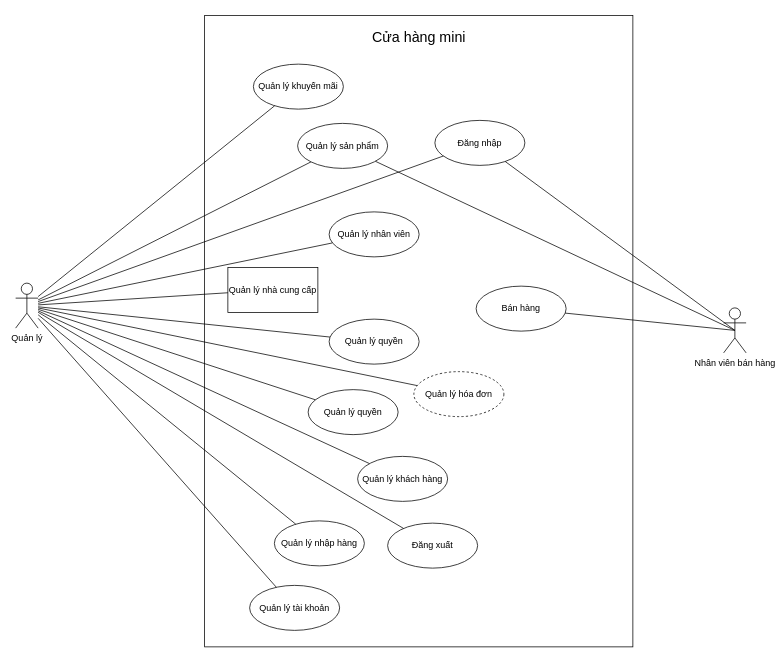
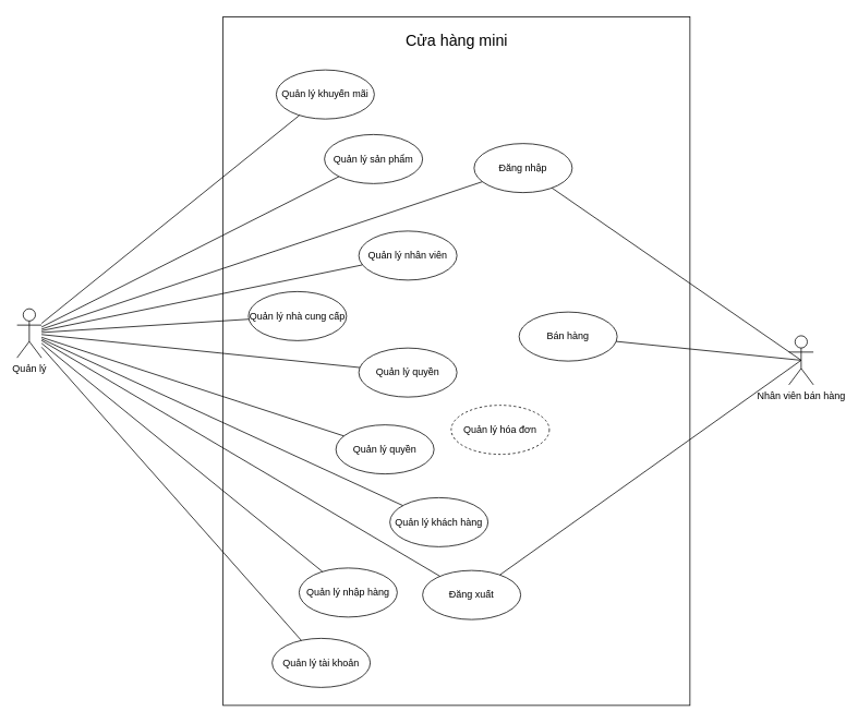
- <mxCell id="5" value="Đăng nhập" style="ellipse;whiteSpace=wrap;html=1;verticalAlign=middle;" vertex="1" parent="1"><mxGeometry x="579" y="160" width="120" height="60" as="geometry" /></mxCell>
+ <mxCell id="5" value="Đăng nhập" style="ellipse;whiteSpace=wrap;html=1;verticalAlign=middle;" vertex="1" parent="1"><mxGeometry x="579" y="175" width="120" height="60" as="geometry" /></mxCell>
- <mxCell id="31" value="" style="endArrow=none;html=1;rounded=0;exitX=0.5;exitY=0.5;exitDx=0;exitDy=0;exitPerimeter=0;" edge="1" parent="1" source="4" target="13"><mxGeometry width="50" height="50" relative="1" as="geometry"><mxPoint x="1181" y="587" as="sourcePoint" /><mxPoint x="856.971" y="425.067" as="targetPoint" /></mxGeometry></mxCell>
+ <mxCell id="31" value="" style="endArrow=none;html=1;rounded=0;exitX=0.5;exitY=0.5;exitDx=0;exitDy=0;exitPerimeter=0;" edge="1" parent="1" source="4" target="14"><mxGeometry width="50" height="50" relative="1" as="geometry"><mxPoint x="1181" y="587" as="sourcePoint" /><mxPoint x="856.971" y="425.067" as="targetPoint" /></mxGeometry></mxCell>
- <mxCell id="12" value="Quản lý nhà cung cấp" style="whiteSpace=wrap;html=1;verticalAlign=middle;rounded=0;" vertex="1" parent="1"><mxGeometry x="303" y="356" width="120" height="60" as="geometry" /></mxCell>
+ <mxCell id="12" value="Quản lý nhà cung cấp" style="ellipse;whiteSpace=wrap;html=1;verticalAlign=middle;" vertex="1" parent="1"><mxGeometry x="303" y="356" width="120" height="60" as="geometry" /></mxCell>
- <mxCell id="21" value="" style="endArrow=none;html=1;rounded=0;" edge="1" parent="1" source="3" target="7"><mxGeometry width="50" height="50" relative="1" as="geometry"><mxPoint x="375" y="149" as="sourcePoint" /><mxPoint x="374.171" y="220.059" as="targetPoint" /></mxGeometry></mxCell>
